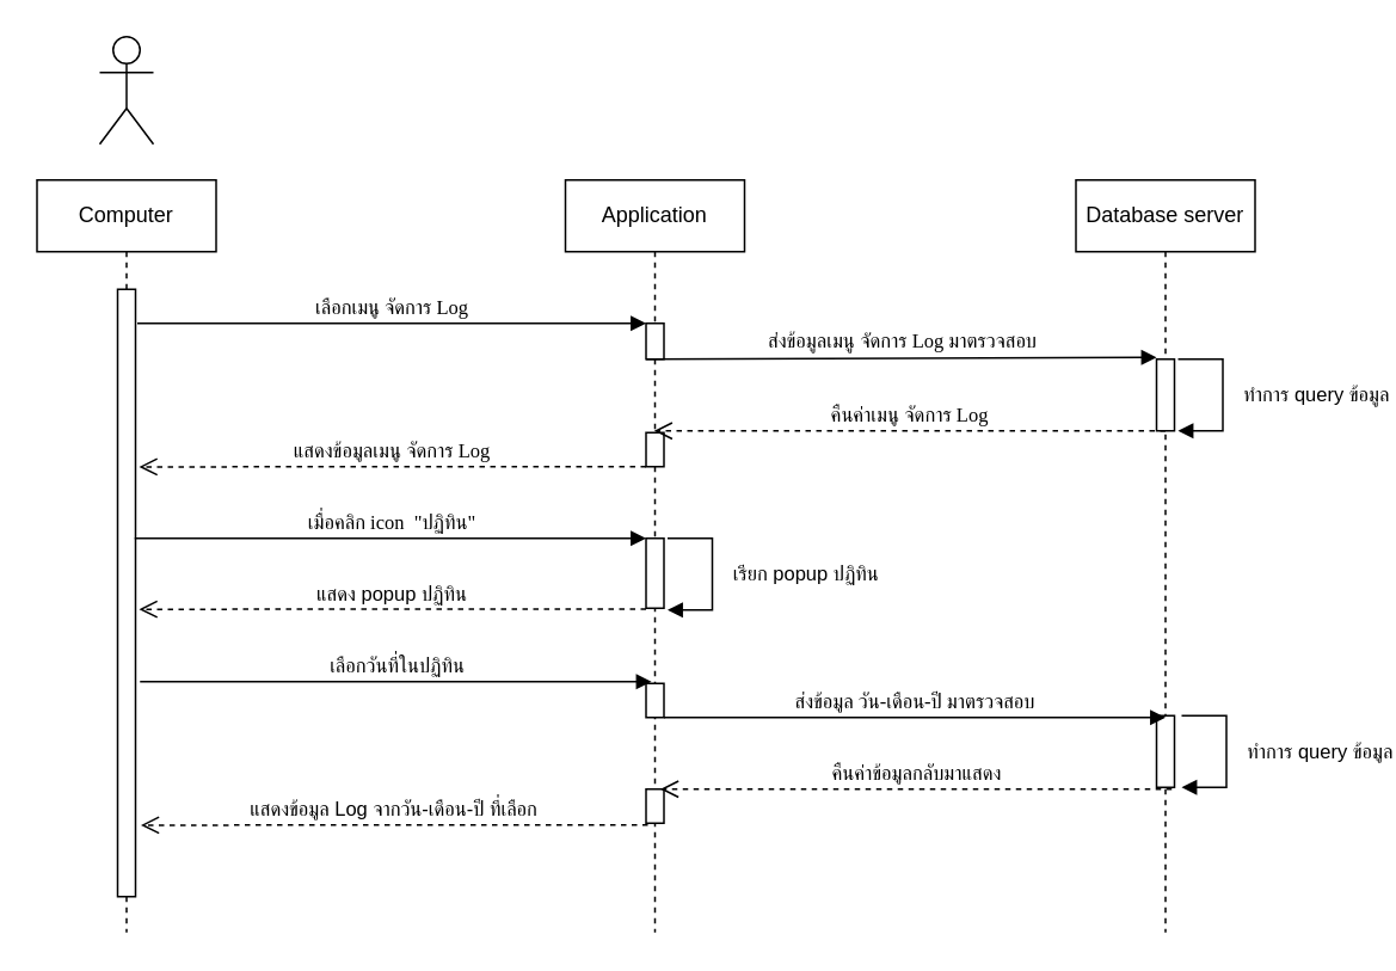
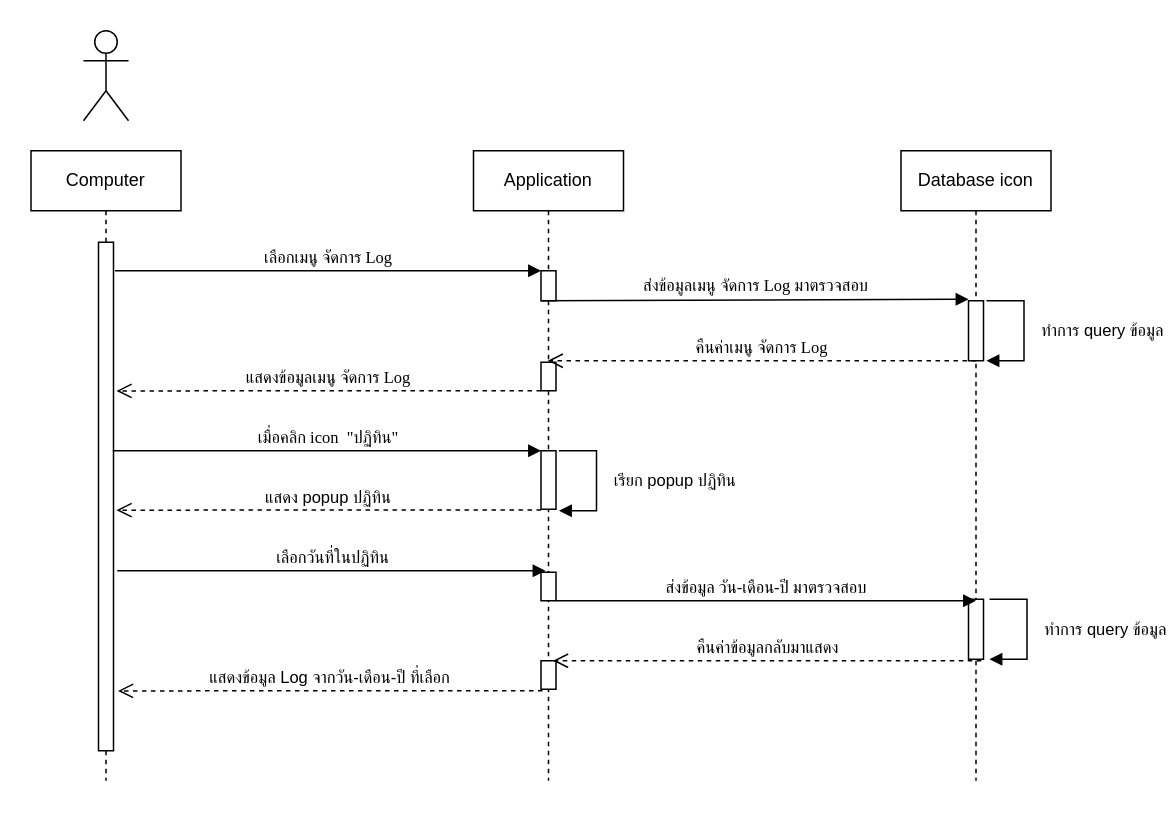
- <mxCell id="11" value="Database server" style="shape=umlLifeline;perimeter=lifelinePerimeter;whiteSpace=wrap;html=1;container=1;collapsible=0;recursiveResize=0;outlineConnect=0;" parent="1" vertex="1"><mxGeometry x="600" y="100" width="100" height="420" as="geometry" /></mxCell>
+ <mxCell id="11" value="Database icon" style="shape=umlLifeline;perimeter=lifelinePerimeter;whiteSpace=wrap;html=1;container=1;collapsible=0;recursiveResize=0;outlineConnect=0;" parent="1" vertex="1"><mxGeometry x="600" y="100" width="100" height="420" as="geometry" /></mxCell>
